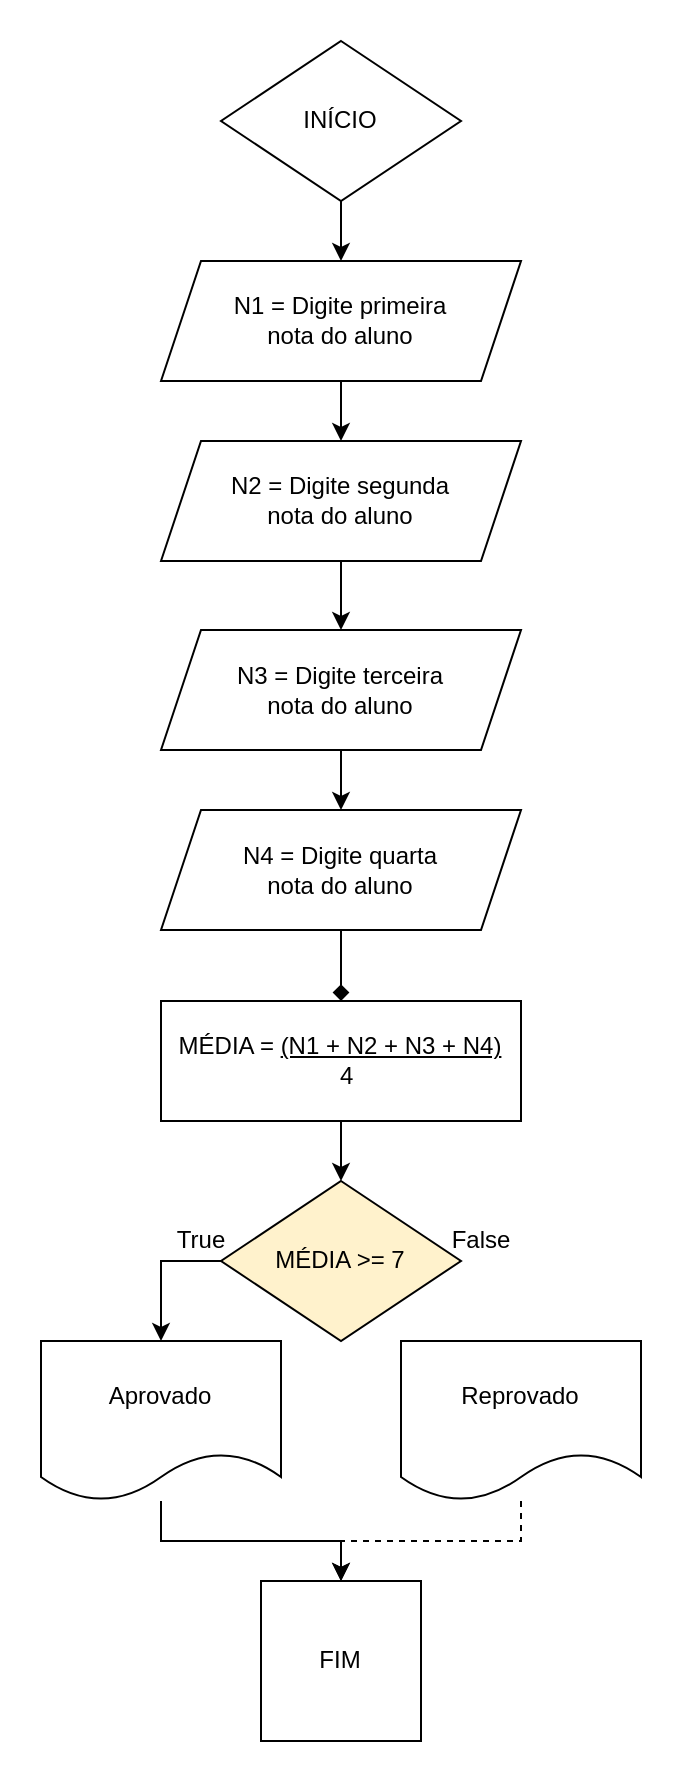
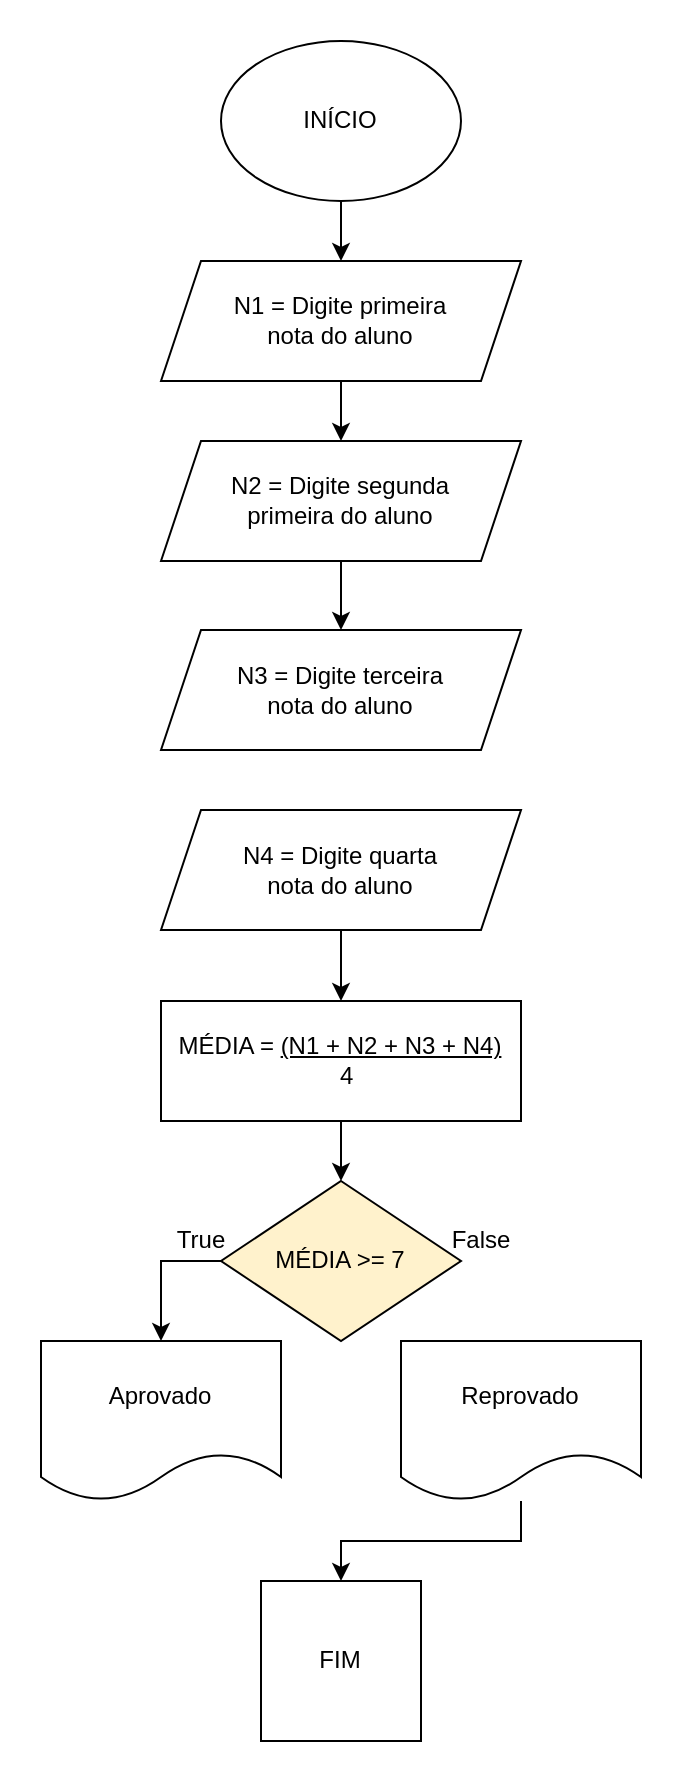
- <mxCell id="3" value="INÍCIO" style="rhombus;whiteSpace=wrap;html=1;" parent="1" vertex="1"><mxGeometry x="110" y="20" width="120" height="80" as="geometry" /></mxCell>
+ <mxCell id="3" value="INÍCIO" style="ellipse;whiteSpace=wrap;html=1;" parent="1" vertex="1"><mxGeometry x="110" y="20" width="120" height="80" as="geometry" /></mxCell>
- <mxCell id="7" value="N2 =&amp;nbsp;Digite segunda &lt;br&gt;nota do aluno" style="shape=parallelogram;perimeter=parallelogramPerimeter;whiteSpace=wrap;html=1;fixedSize=1;" parent="1" vertex="1"><mxGeometry x="80" y="220" width="180" height="60" as="geometry" /></mxCell>
+ <mxCell id="7" value="N2 =&amp;nbsp;Digite segunda &lt;br&gt;primeira do aluno" style="shape=parallelogram;perimeter=parallelogramPerimeter;whiteSpace=wrap;html=1;fixedSize=1;" parent="1" vertex="1"><mxGeometry x="80" y="220" width="180" height="60" as="geometry" /></mxCell>
- <mxCell id="13" value="" style="endArrow=classic;html=1;rounded=0;exitX=0.5;exitY=1;exitDx=0;exitDy=0;entryX=0.5;entryY=0;entryDx=0;entryDy=0;" parent="1" source="8" target="9" edge="1"><mxGeometry width="50" height="50" relative="1" as="geometry"><mxPoint x="150" y="530" as="sourcePoint" /><mxPoint x="200" y="480" as="targetPoint" /></mxGeometry></mxCell>
- <mxCell id="14" value="" style="endArrow=diamond;html=1;rounded=0;exitX=0.5;exitY=1;exitDx=0;exitDy=0;entryX=0.5;entryY=0;entryDx=0;entryDy=0;" parent="1" source="9" target="10" edge="1"><mxGeometry width="50" height="50" relative="1" as="geometry"><mxPoint x="150" y="530" as="sourcePoint" /><mxPoint x="200" y="480" as="targetPoint" /></mxGeometry></mxCell>
+ <mxCell id="14" value="" style="endArrow=classic;html=1;rounded=0;exitX=0.5;exitY=1;exitDx=0;exitDy=0;entryX=0.5;entryY=0;entryDx=0;entryDy=0;" parent="1" source="9" target="10" edge="1"><mxGeometry width="50" height="50" relative="1" as="geometry"><mxPoint x="150" y="530" as="sourcePoint" /><mxPoint x="200" y="480" as="targetPoint" /></mxGeometry></mxCell>
- <mxCell id="18" value="" style="edgeStyle=orthogonalEdgeStyle;rounded=0;orthogonalLoop=1;jettySize=auto;html=1;entryX=0.5;entryY=0;entryDx=0;entryDy=0;" parent="1" source="19" target="21" edge="1"><mxGeometry relative="1" as="geometry"><mxPoint x="80" y="840" as="targetPoint" /><Array as="points"><mxPoint x="80" y="770" /><mxPoint x="170" y="770" /></Array></mxGeometry></mxCell>
- <mxCell id="22" value="" style="endArrow=classic;html=1;rounded=0;entryX=0.5;entryY=0;entryDx=0;entryDy=0;dashed=1;" parent="1" source="20" target="21" edge="1"><mxGeometry width="50" height="50" relative="1" as="geometry"><mxPoint x="270" y="790" as="sourcePoint" /><mxPoint x="200" y="660" as="targetPoint" /><Array as="points"><mxPoint x="260" y="770" /><mxPoint x="170" y="770" /></Array></mxGeometry></mxCell>
+ <mxCell id="22" value="" style="endArrow=classic;html=1;rounded=0;entryX=0.5;entryY=0;entryDx=0;entryDy=0;" parent="1" source="20" target="21" edge="1"><mxGeometry width="50" height="50" relative="1" as="geometry"><mxPoint x="270" y="790" as="sourcePoint" /><mxPoint x="200" y="660" as="targetPoint" /><Array as="points"><mxPoint x="260" y="770" /><mxPoint x="170" y="770" /></Array></mxGeometry></mxCell>
